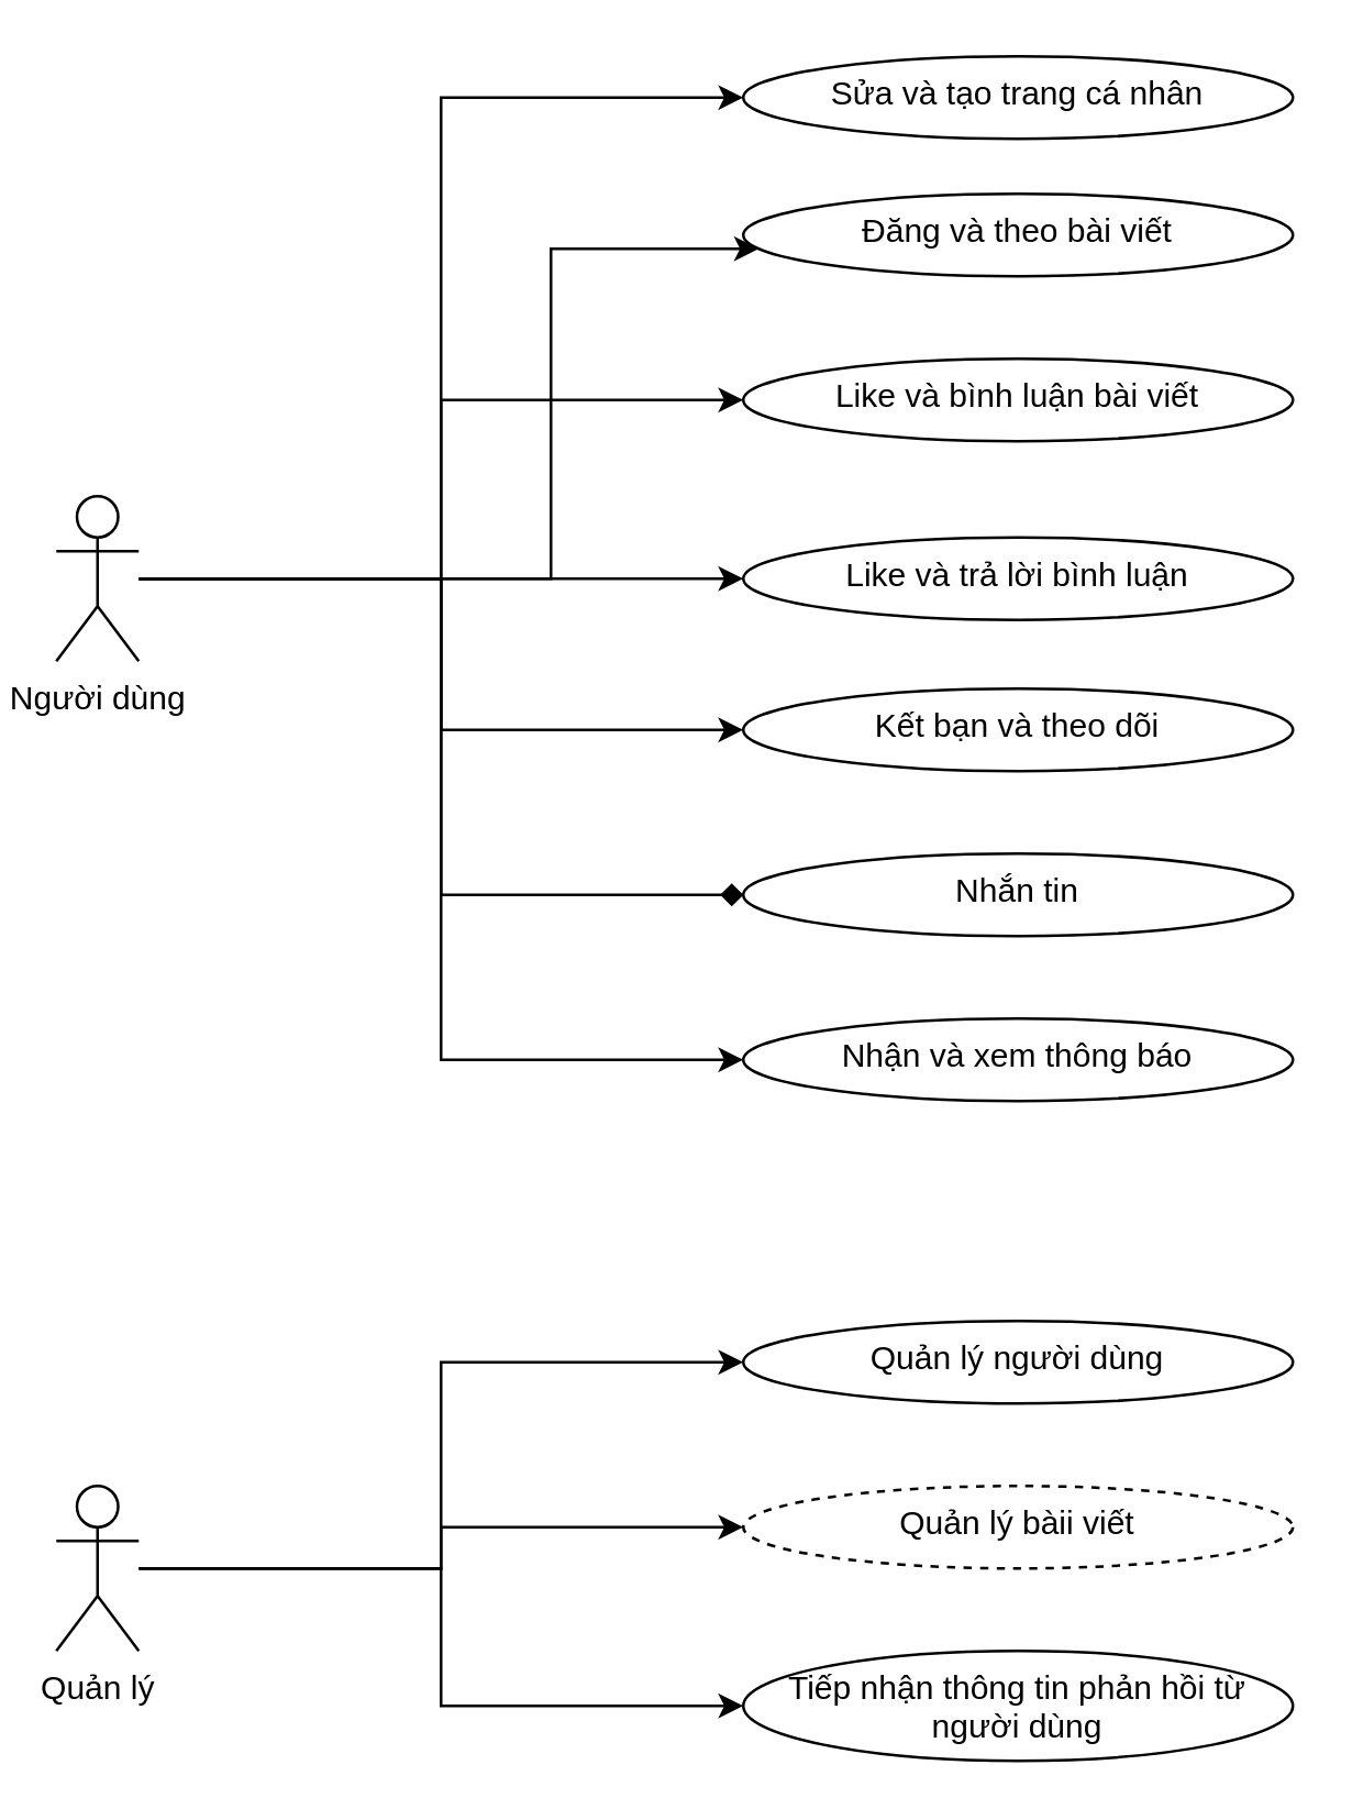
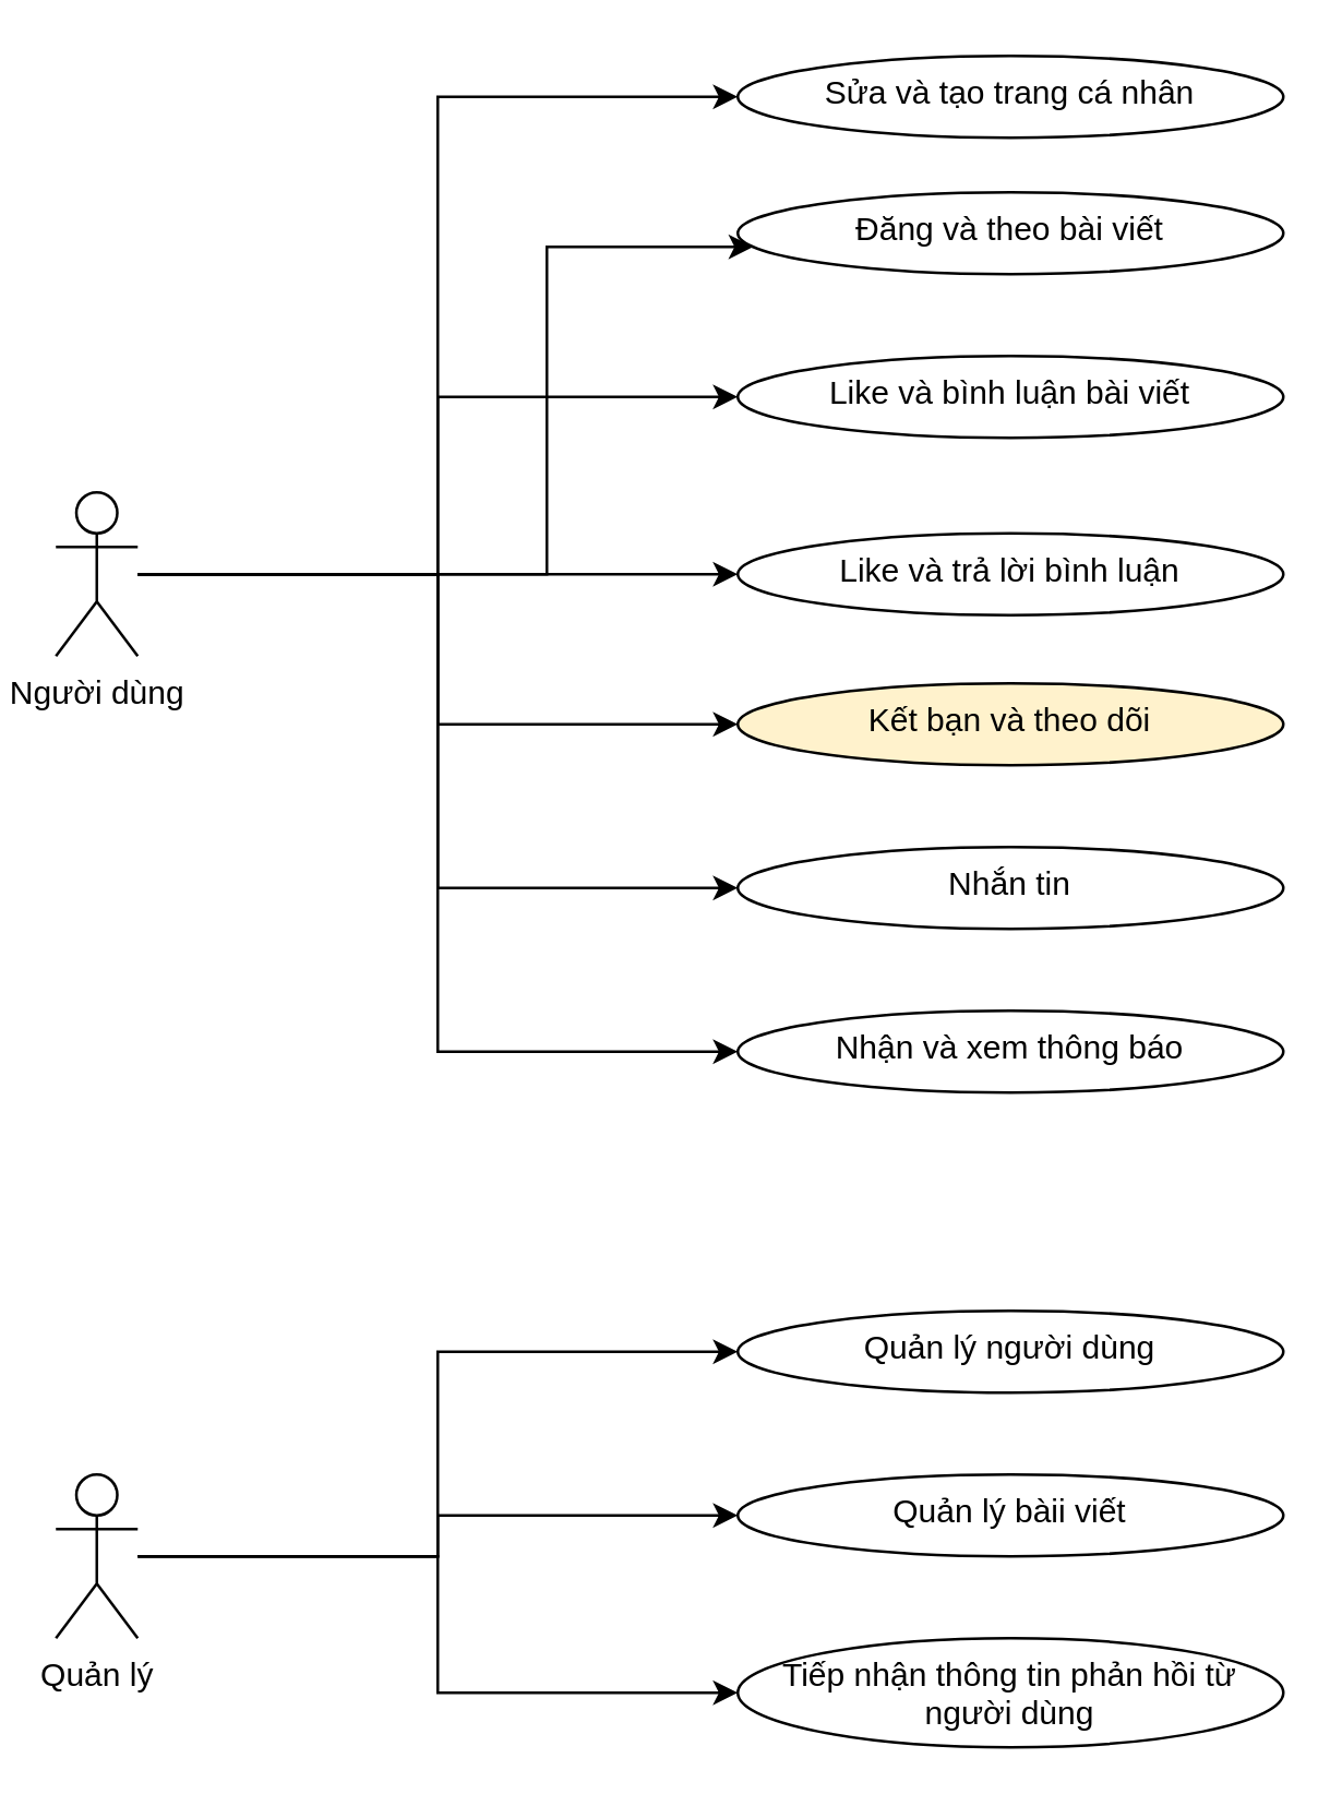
- <mxCell id="13" value="Kết bạn và theo dõi" style="ellipse;whiteSpace=wrap;html=1;verticalAlign=top;" vertex="1" parent="1"><mxGeometry x="270" y="250" width="200" height="30" as="geometry" /></mxCell>
+ <mxCell id="13" value="Kết bạn và theo dõi" style="ellipse;whiteSpace=wrap;html=1;verticalAlign=top;fillColor=#fff2cc;" vertex="1" parent="1"><mxGeometry x="270" y="250" width="200" height="30" as="geometry" /></mxCell>
- <mxCell id="7" style="edgeStyle=orthogonalEdgeStyle;rounded=0;orthogonalLoop=1;jettySize=auto;html=1;entryX=0;entryY=0.5;entryDx=0;entryDy=0;endArrow=diamond;" edge="1" parent="1" source="9" target="15"><mxGeometry relative="1" as="geometry" /></mxCell>
+ <mxCell id="7" style="edgeStyle=orthogonalEdgeStyle;rounded=0;orthogonalLoop=1;jettySize=auto;html=1;entryX=0;entryY=0.5;entryDx=0;entryDy=0;" edge="1" parent="1" source="9" target="15"><mxGeometry relative="1" as="geometry" /></mxCell>
- <mxCell id="23" value="Quản lý bàii viết" style="ellipse;whiteSpace=wrap;html=1;verticalAlign=top;dashed=1;" vertex="1" parent="1"><mxGeometry x="270" y="540" width="200" height="30" as="geometry" /></mxCell>
+ <mxCell id="23" value="Quản lý bàii viết" style="ellipse;whiteSpace=wrap;html=1;verticalAlign=top;" vertex="1" parent="1"><mxGeometry x="270" y="540" width="200" height="30" as="geometry" /></mxCell>
